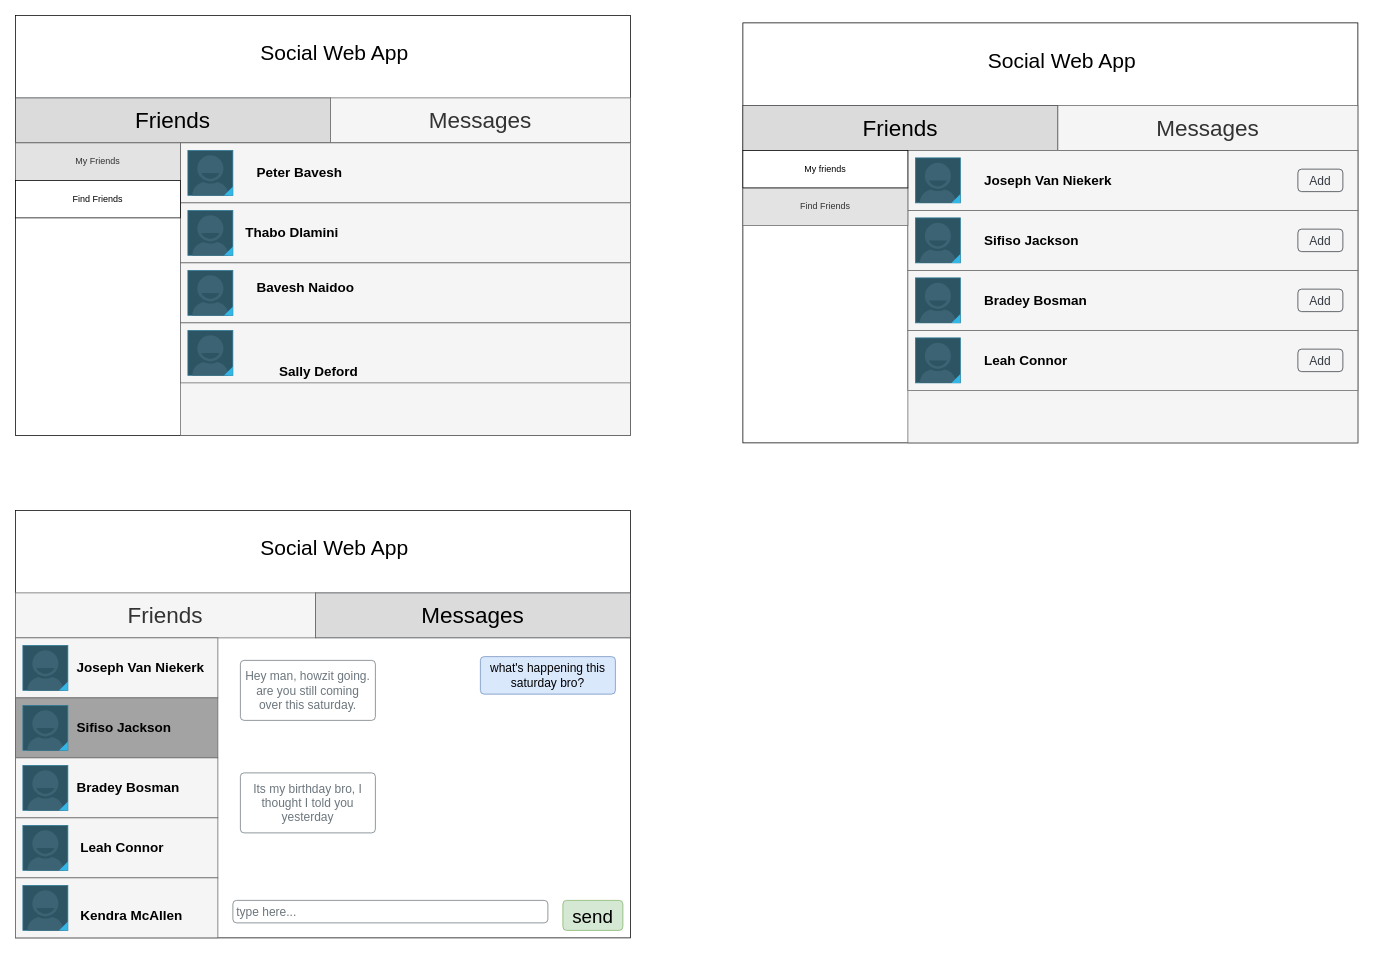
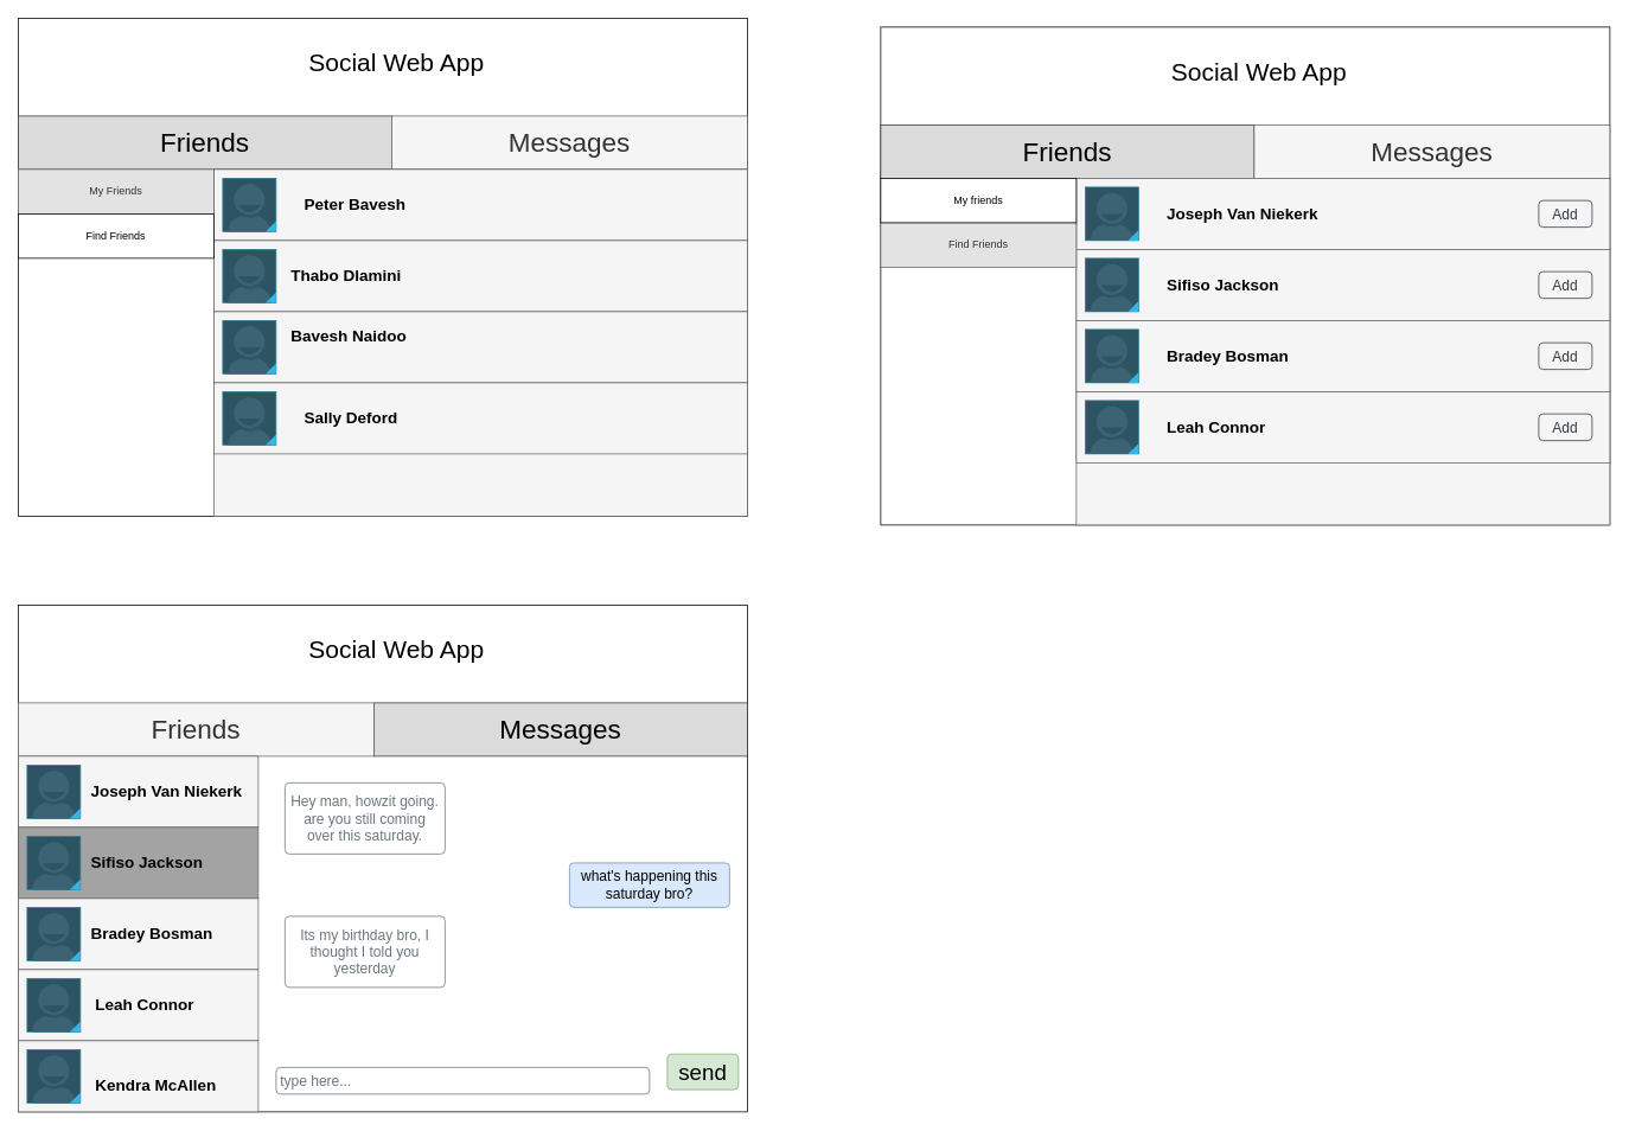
- <mxCell id="19" value="&lt;div&gt;&lt;span style=&quot;font-size: 18px&quot;&gt;&lt;b&gt;Bavesh Naidoo&lt;/b&gt;&lt;/span&gt;&lt;/div&gt;&lt;div&gt;&lt;br&gt;&lt;/div&gt;" style="text;html=1;align=left;verticalAlign=middle;resizable=0;points=[];autosize=1;" vertex="1" parent="1"><mxGeometry x="340" y="370" width="150" height="40" as="geometry" /></mxCell>
+ <mxCell id="19" value="&lt;div&gt;&lt;span style=&quot;font-size: 18px&quot;&gt;&lt;b&gt;Bavesh Naidoo&lt;/b&gt;&lt;/span&gt;&lt;/div&gt;&lt;div&gt;&lt;br&gt;&lt;/div&gt;" style="text;html=1;align=left;verticalAlign=middle;resizable=0;points=[];autosize=1;" vertex="1" parent="1"><mxGeometry x="325" y="365" width="150" height="40" as="geometry" /></mxCell>
- <mxCell id="20" value="&lt;div&gt;&lt;span style=&quot;font-size: 18px&quot;&gt;&lt;b&gt;Sally Deford&lt;/b&gt;&lt;/span&gt;&lt;/div&gt;" style="text;html=1;align=left;verticalAlign=middle;resizable=0;points=[];autosize=1;" vertex="1" parent="1"><mxGeometry x="370" y="485" width="120" height="20" as="geometry" /></mxCell>
+ <mxCell id="20" value="&lt;div&gt;&lt;span style=&quot;font-size: 18px&quot;&gt;&lt;b&gt;Sally Deford&lt;/b&gt;&lt;/span&gt;&lt;/div&gt;" style="text;html=1;align=left;verticalAlign=middle;resizable=0;points=[];autosize=1;" vertex="1" parent="1"><mxGeometry x="340" y="460" width="120" height="20" as="geometry" /></mxCell>
- <mxCell id="64" value="what's happening this saturday bro?" style="html=1;shadow=0;dashed=0;shape=mxgraph.bootstrap.rrect;rSize=5;strokeColor=#6c8ebf;strokeWidth=1;fillColor=#dae8fc;whiteSpace=wrap;align=center;verticalAlign=middle;spacingLeft=0;fontStyle=0;fontSize=16;spacing=5;" vertex="1" parent="1"><mxGeometry x="640" y="875" width="180" height="50" as="geometry" /></mxCell>
+ <mxCell id="64" value="what's happening this saturday bro?" style="html=1;shadow=0;dashed=0;shape=mxgraph.bootstrap.rrect;rSize=5;strokeColor=#6c8ebf;strokeWidth=1;fillColor=#dae8fc;whiteSpace=wrap;align=center;verticalAlign=middle;spacingLeft=0;fontStyle=0;fontSize=16;spacing=5;" vertex="1" parent="1"><mxGeometry x="640" y="970" width="180" height="50" as="geometry" /></mxCell>
- <mxCell id="67" value="&lt;font style=&quot;font-size: 25px&quot;&gt;send&lt;/font&gt;" style="html=1;shadow=0;dashed=0;shape=mxgraph.bootstrap.rrect;rSize=5;strokeColor=#82b366;strokeWidth=1;fillColor=#d5e8d4;whiteSpace=wrap;align=center;verticalAlign=middle;spacingLeft=0;fontStyle=0;fontSize=16;spacing=5;" vertex="1" parent="1"><mxGeometry x="750" y="1200" width="80" height="40" as="geometry" /></mxCell>
+ <mxCell id="67" value="&lt;font style=&quot;font-size: 25px&quot;&gt;send&lt;/font&gt;" style="html=1;shadow=0;dashed=0;shape=mxgraph.bootstrap.rrect;rSize=5;strokeColor=#82b366;strokeWidth=1;fillColor=#d5e8d4;whiteSpace=wrap;align=center;verticalAlign=middle;spacingLeft=0;fontStyle=0;fontSize=16;spacing=5;" vertex="1" parent="1"><mxGeometry x="750" y="1185" width="80" height="40" as="geometry" /></mxCell>
